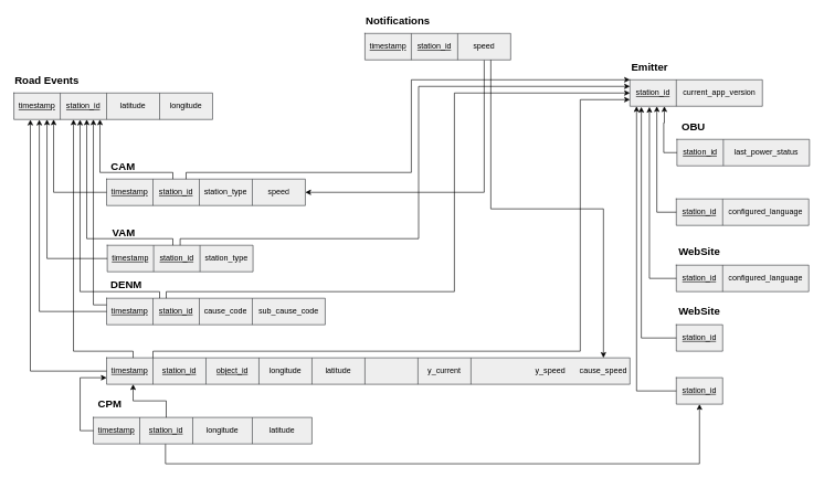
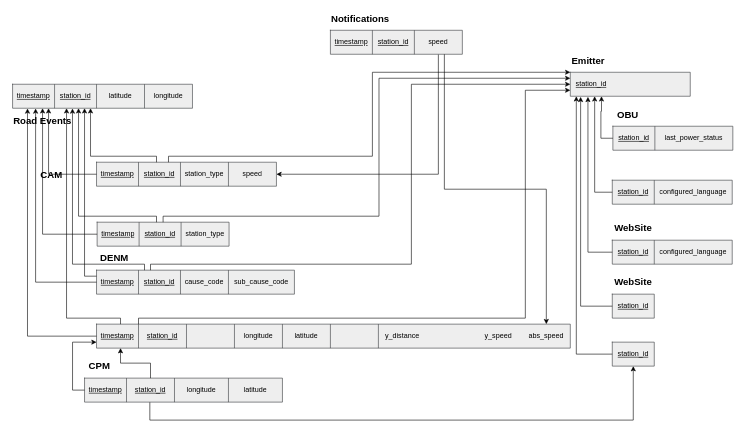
- <mxCell id="8" value="&lt;span style=&quot;font-size: 16px&quot;&gt;&lt;b&gt;Road Events&lt;/b&gt;&lt;/span&gt;" style="text;html=1;strokeColor=none;fillColor=none;align=center;verticalAlign=middle;whiteSpace=wrap;rounded=0;" vertex="1" parent="1"><mxGeometry x="20" y="110" width="100" height="20" as="geometry" /></mxCell>
+ <mxCell id="8" value="&lt;span style=&quot;font-size: 16px&quot;&gt;&lt;b&gt;Road Events&lt;/b&gt;&lt;/span&gt;" style="text;html=1;strokeColor=none;fillColor=none;align=center;verticalAlign=middle;whiteSpace=wrap;rounded=0;" vertex="1" parent="1"><mxGeometry x="20" y="190" width="100" height="20" as="geometry" /></mxCell>
- <mxCell id="51" value="current_app_version" style="shape=partialRectangle;html=1;whiteSpace=wrap;connectable=0;fillColor=none;top=0;left=0;bottom=0;right=0;overflow=hidden;" vertex="1" parent="49"><mxGeometry x="70" width="130" height="40" as="geometry" /></mxCell>
- <mxCell id="15" value="&lt;span style=&quot;font-size: 16px&quot;&gt;&lt;b&gt;CAM&lt;/b&gt;&lt;/span&gt;" style="text;html=1;strokeColor=none;fillColor=none;align=center;verticalAlign=middle;whiteSpace=wrap;rounded=0;" vertex="1" parent="1"><mxGeometry x="160" y="240" width="50" height="20" as="geometry" /></mxCell>
+ <mxCell id="15" value="&lt;span style=&quot;font-size: 16px&quot;&gt;&lt;b&gt;CAM&lt;/b&gt;&lt;/span&gt;" style="text;html=1;strokeColor=none;fillColor=none;align=center;verticalAlign=middle;whiteSpace=wrap;rounded=0;" vertex="1" parent="1"><mxGeometry x="60" y="280" width="50" height="20" as="geometry" /></mxCell>
- <mxCell id="21" value="&lt;span style=&quot;font-size: 16px&quot;&gt;&lt;b&gt;VAM&lt;/b&gt;&lt;/span&gt;" style="text;html=1;strokeColor=none;fillColor=none;align=center;verticalAlign=middle;whiteSpace=wrap;rounded=0;" vertex="1" parent="1"><mxGeometry x="161" y="340" width="50" height="20" as="geometry" /></mxCell>
- <mxCell id="33" value="&lt;u&gt;object_id&lt;/u&gt;" style="shape=partialRectangle;html=1;whiteSpace=wrap;connectable=0;fillColor=none;top=0;left=0;bottom=0;right=0;overflow=hidden;" vertex="1" parent="30"><mxGeometry x="150" width="80" height="40" as="geometry" /></mxCell>
- <mxCell id="36" value="y_current" style="shape=partialRectangle;html=1;whiteSpace=wrap;connectable=0;fillColor=none;top=0;left=0;bottom=0;right=0;overflow=hidden;" vertex="1" parent="30"><mxGeometry x="470" width="80" height="40" as="geometry" /></mxCell>
+ <mxCell id="36" value="y_distance" style="shape=partialRectangle;html=1;whiteSpace=wrap;connectable=0;fillColor=none;top=0;left=0;bottom=0;right=0;overflow=hidden;" vertex="1" parent="30"><mxGeometry x="470" width="80" height="40" as="geometry" /></mxCell>
- <mxCell id="38" value="cause_speed" style="shape=partialRectangle;html=1;whiteSpace=wrap;connectable=0;fillColor=none;top=0;left=0;bottom=0;right=0;overflow=hidden;" vertex="1" parent="30"><mxGeometry x="710" width="80" height="40" as="geometry" /></mxCell>
+ <mxCell id="38" value="abs_speed" style="shape=partialRectangle;html=1;whiteSpace=wrap;connectable=0;fillColor=none;top=0;left=0;bottom=0;right=0;overflow=hidden;" vertex="1" parent="30"><mxGeometry x="710" width="80" height="40" as="geometry" /></mxCell>
